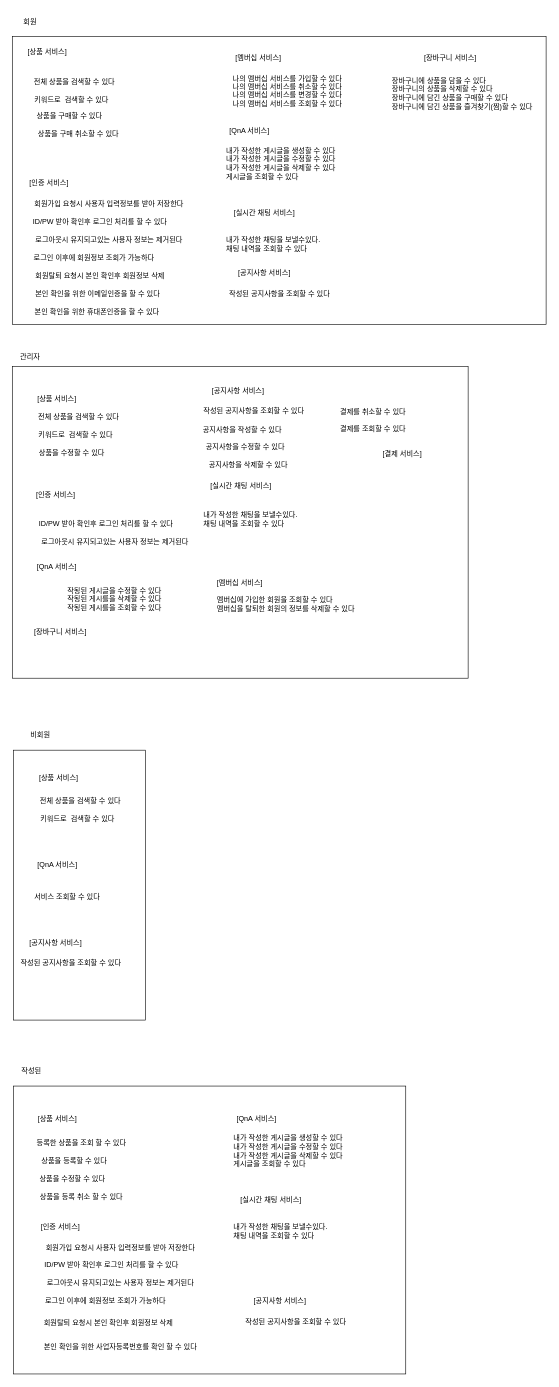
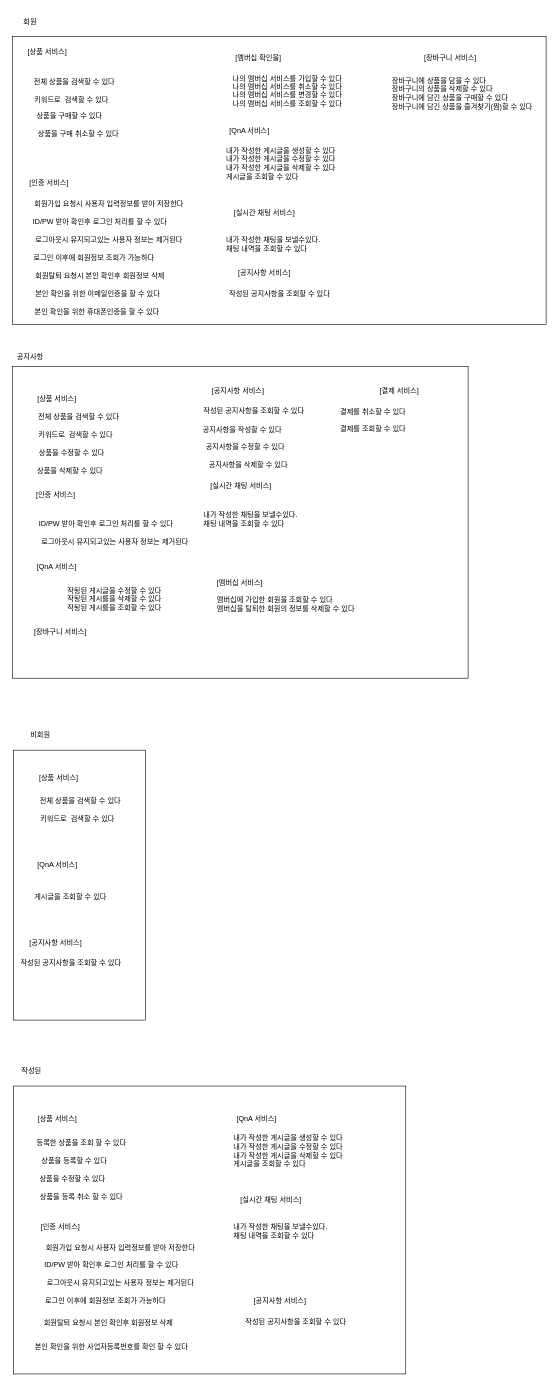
- <mxCell id="21" value="[멤버십 서비스]" style="text;html=1;align=center;verticalAlign=middle;resizable=0;points=[];autosize=1;strokeColor=none;fillColor=none;" parent="1" vertex="1"><mxGeometry x="374.5" y="81" width="110" height="30" as="geometry" /></mxCell>
+ <mxCell id="21" value="[멤버십 확인을]" style="text;html=1;align=center;verticalAlign=middle;resizable=0;points=[];autosize=1;strokeColor=none;fillColor=none;" parent="1" vertex="1"><mxGeometry x="374.5" y="81" width="110" height="30" as="geometry" /></mxCell>
- <mxCell id="7" value="관리자" style="text;html=1;align=center;verticalAlign=middle;whiteSpace=wrap;rounded=0;" parent="1" vertex="1"><mxGeometry x="20" y="580" width="60" height="30" as="geometry" /></mxCell>
+ <mxCell id="7" value="공지사항" style="text;html=1;align=center;verticalAlign=middle;whiteSpace=wrap;rounded=0;" parent="1" vertex="1"><mxGeometry x="20" y="580" width="60" height="30" as="geometry" /></mxCell>
- <mxCell id="77" value="[결제 서비스]" style="text;html=1;align=center;verticalAlign=middle;resizable=0;points=[];autosize=1;strokeColor=none;fillColor=none;" vertex="1" parent="1"><mxGeometry x="625" y="741" width="90" height="30" as="geometry" /></mxCell>
+ <mxCell id="77" value="[결제 서비스]" style="text;html=1;align=center;verticalAlign=middle;resizable=0;points=[];autosize=1;strokeColor=none;fillColor=none;" vertex="1" parent="1"><mxGeometry x="620" y="636" width="90" height="30" as="geometry" /></mxCell>
+ <mxCell id="53" value="상품을 삭제할 수 있다" style="text;html=1;align=center;verticalAlign=middle;resizable=0;points=[];autosize=1;strokeColor=none;fillColor=none;" parent="1" vertex="1"><mxGeometry x="46" y="770" width="140" height="30" as="geometry" /></mxCell>
- <mxCell id="32" value="서비스 조회할 수 있다&amp;nbsp;" style="text;html=1;align=left;verticalAlign=middle;resizable=0;points=[];autosize=1;strokeColor=none;fillColor=none;" parent="1" vertex="1"><mxGeometry x="54.5" y="1479.5" width="160" height="30" as="geometry" /></mxCell>
+ <mxCell id="32" value="게시글을 조회할 수 있다&amp;nbsp;" style="text;html=1;align=left;verticalAlign=middle;resizable=0;points=[];autosize=1;strokeColor=none;fillColor=none;" parent="1" vertex="1"><mxGeometry x="54.5" y="1479.5" width="160" height="30" as="geometry" /></mxCell>
- <mxCell id="44" value="본인 확인을 위한 사업자등록번호를 확인 할 수 있다" style="text;html=1;align=center;verticalAlign=middle;resizable=0;points=[];autosize=1;strokeColor=none;fillColor=none;" parent="1" vertex="1"><mxGeometry x="49.5" y="2230" width="300" height="30" as="geometry" /></mxCell>
+ <mxCell id="44" value="본인 확인을 위한 사업자등록번호를 확인 할 수 있다" style="text;html=1;align=center;verticalAlign=middle;resizable=0;points=[];autosize=1;strokeColor=none;fillColor=none;" parent="1" vertex="1"><mxGeometry x="34.5" y="2230" width="300" height="30" as="geometry" /></mxCell>
